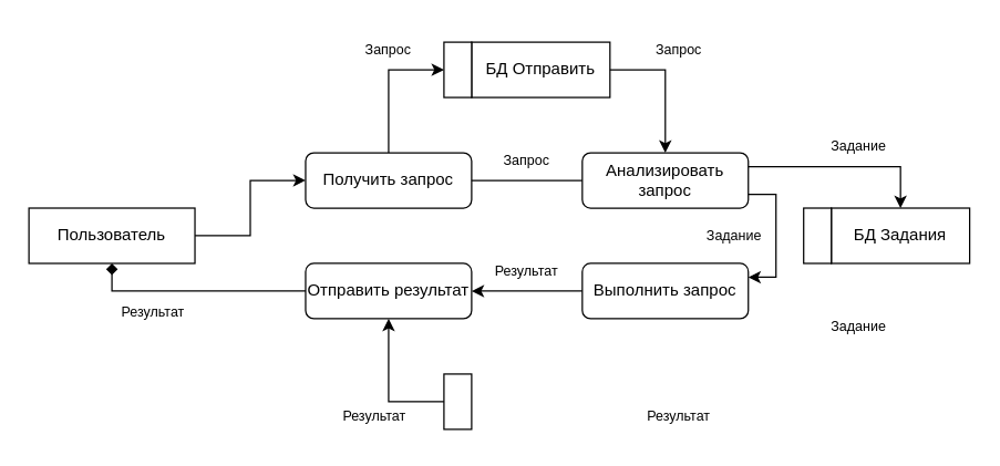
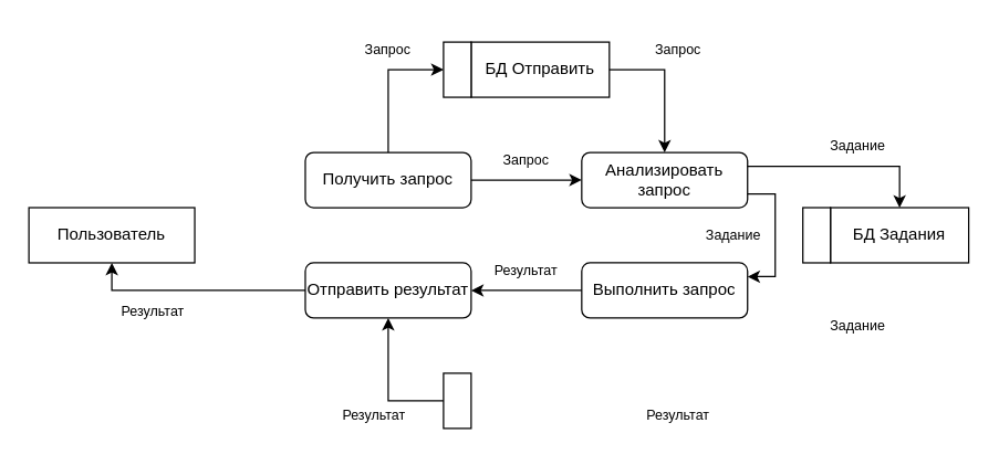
- <mxCell id="12" value="" style="endArrow=none;html=1;rounded=0;entryX=0;entryY=0.5;entryDx=0;entryDy=0;exitX=1;exitY=0.5;exitDx=0;exitDy=0;" edge="1" parent="1" source="3" target="4"><mxGeometry width="50" height="50" relative="1" as="geometry"><mxPoint x="300" y="180" as="sourcePoint" /><mxPoint x="350" y="130" as="targetPoint" /></mxGeometry></mxCell>
+ <mxCell id="12" value="" style="endArrow=classic;html=1;rounded=0;entryX=0;entryY=0.5;entryDx=0;entryDy=0;exitX=1;exitY=0.5;exitDx=0;exitDy=0;" edge="1" parent="1" source="3" target="4"><mxGeometry width="50" height="50" relative="1" as="geometry"><mxPoint x="300" y="180" as="sourcePoint" /><mxPoint x="350" y="130" as="targetPoint" /></mxGeometry></mxCell>
- <mxCell id="7" value="" style="endArrow=classic;html=1;rounded=0;exitX=1;exitY=0.5;exitDx=0;exitDy=0;entryX=0;entryY=0.5;entryDx=0;entryDy=0;strokeWidth=1;" edge="1" parent="1" source="2" target="3"><mxGeometry width="50" height="50" relative="1" as="geometry"><mxPoint x="160" y="230" as="sourcePoint" /><mxPoint x="210" y="180" as="targetPoint" /><Array as="points"><mxPoint x="180" y="170" /><mxPoint x="180" y="130" /></Array></mxGeometry></mxCell>
- <mxCell id="29" value="" style="endArrow=diamond;html=1;rounded=0;exitX=0;exitY=0.5;exitDx=0;exitDy=0;entryX=0.5;entryY=1;entryDx=0;entryDy=0;" edge="1" parent="1" source="6" target="2"><mxGeometry width="50" height="50" relative="1" as="geometry"><mxPoint x="110" y="190" as="sourcePoint" /><mxPoint x="160" y="140" as="targetPoint" /><Array as="points"><mxPoint x="80" y="210" /></Array></mxGeometry></mxCell>
+ <mxCell id="29" value="" style="endArrow=classic;html=1;rounded=0;exitX=0;exitY=0.5;exitDx=0;exitDy=0;entryX=0.5;entryY=1;entryDx=0;entryDy=0;" edge="1" parent="1" source="6" target="2"><mxGeometry width="50" height="50" relative="1" as="geometry"><mxPoint x="110" y="190" as="sourcePoint" /><mxPoint x="160" y="140" as="targetPoint" /><Array as="points"><mxPoint x="80" y="210" /></Array></mxGeometry></mxCell>
